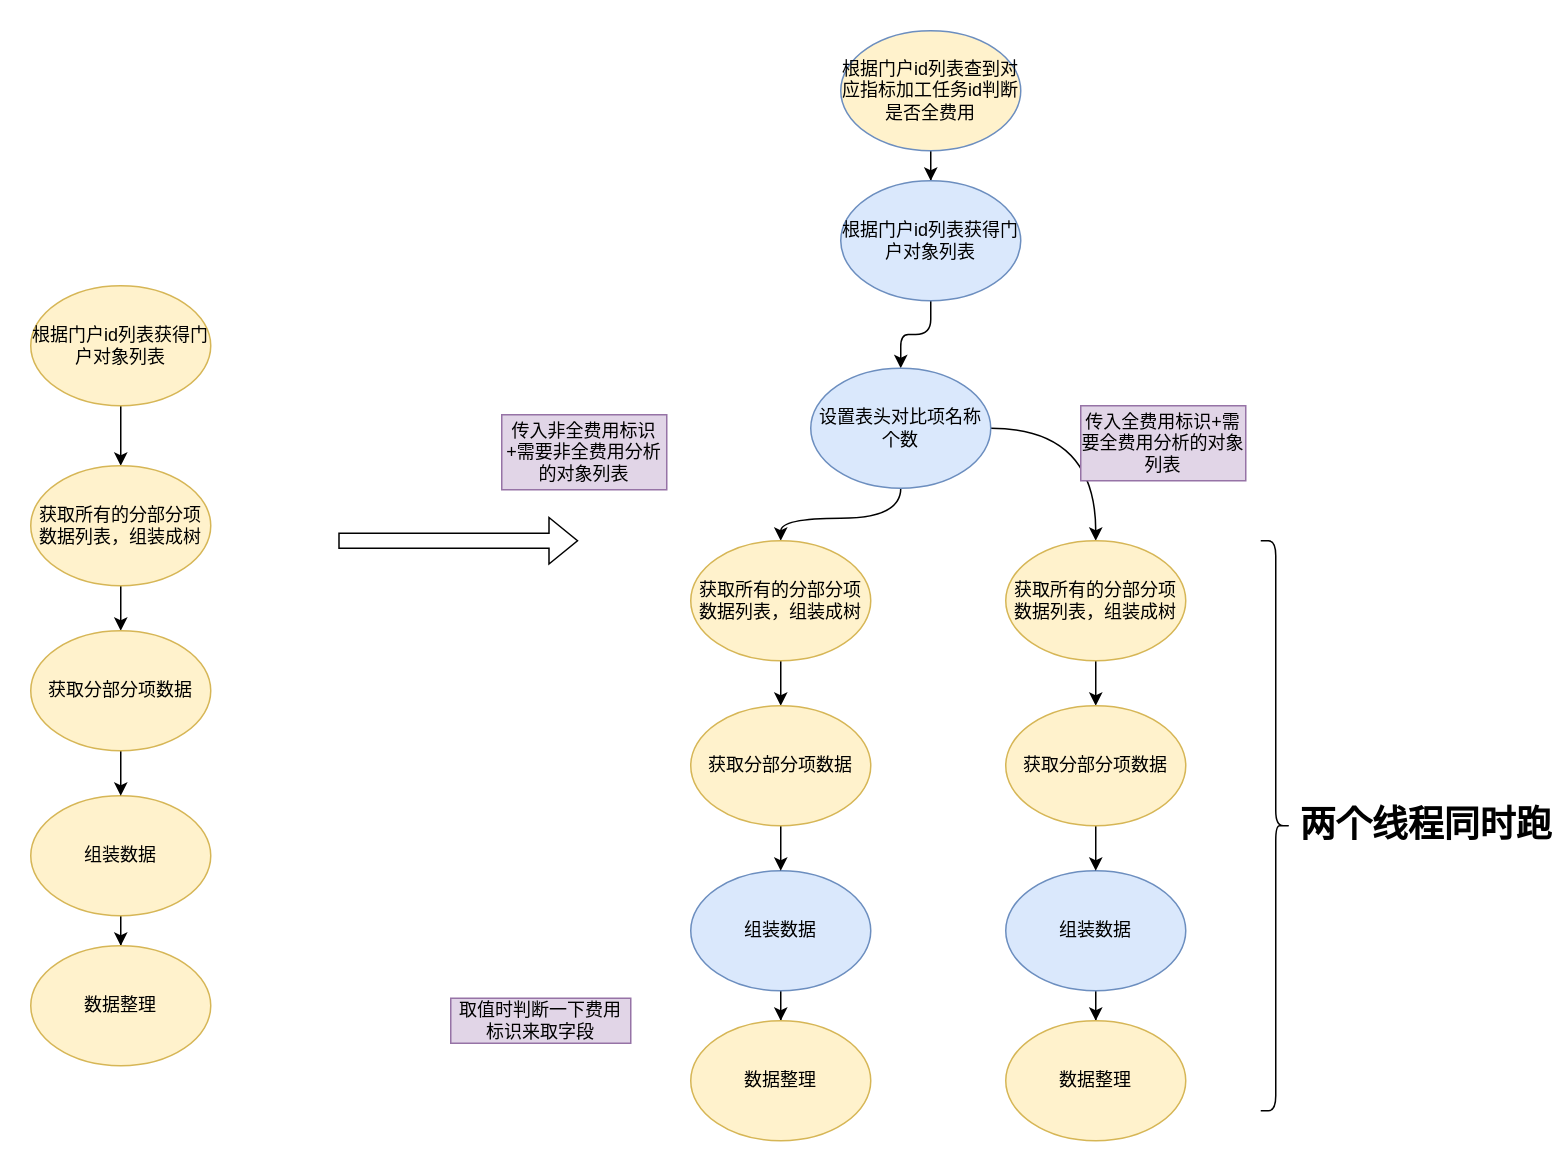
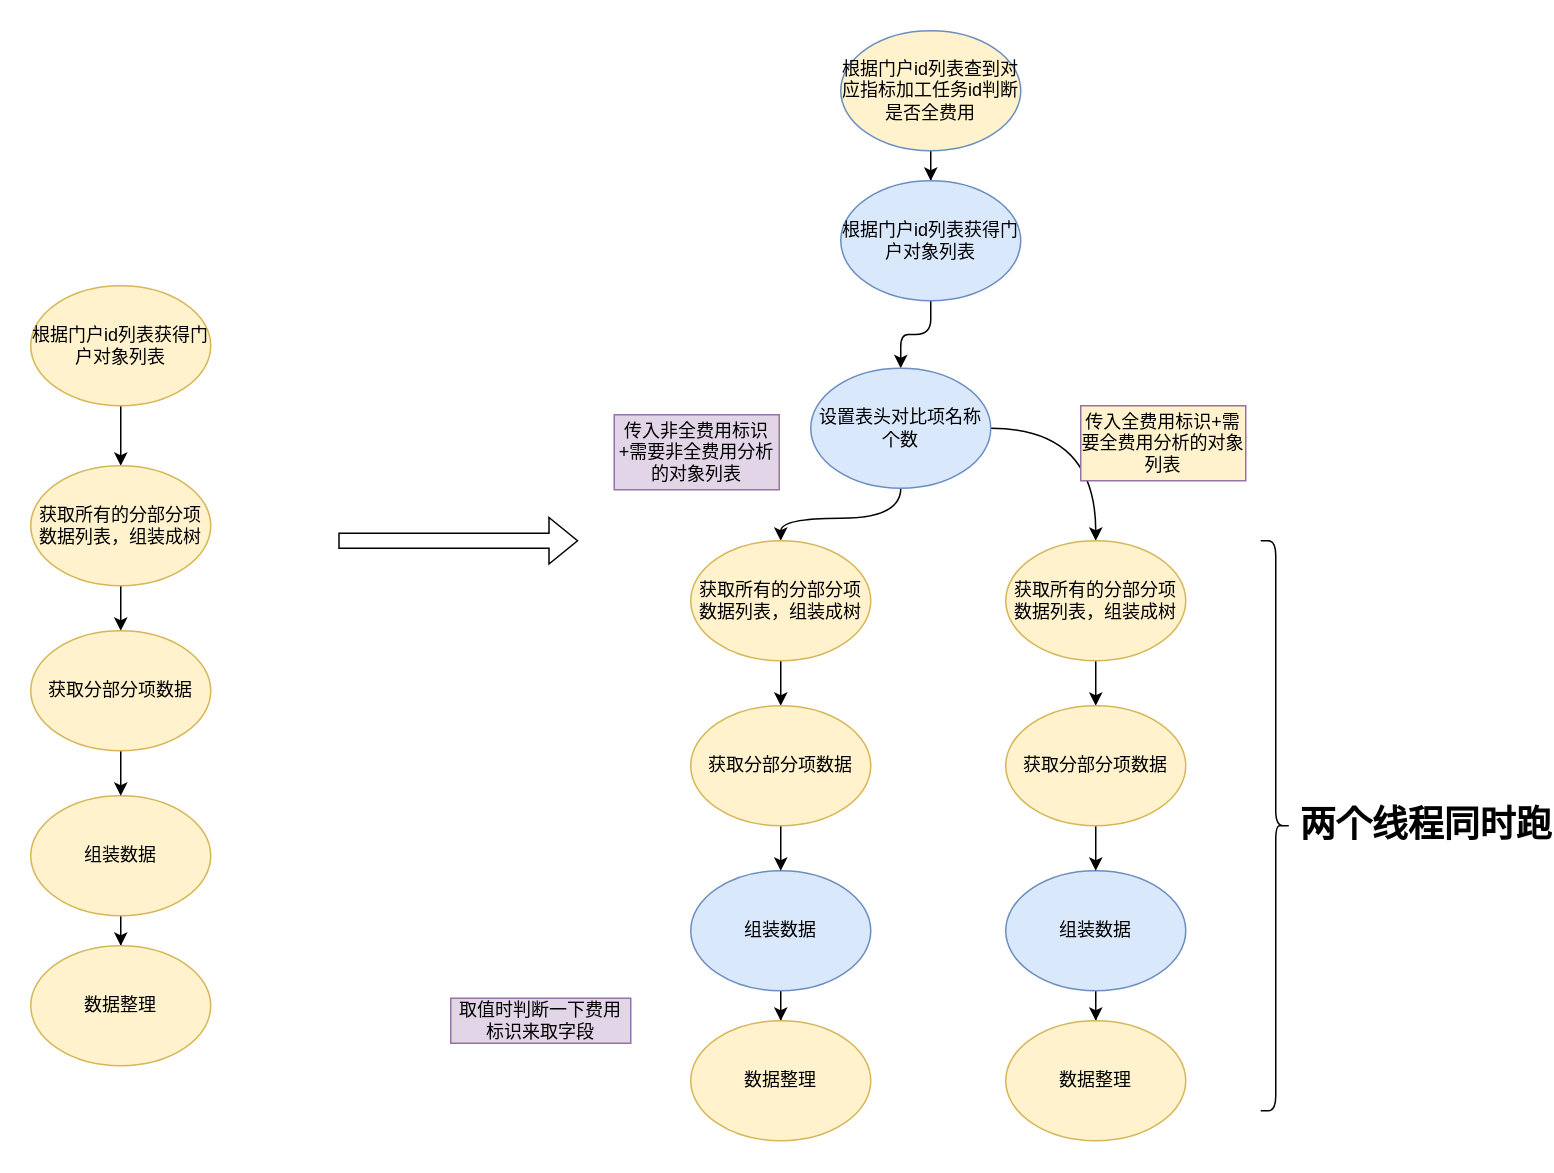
- <mxCell id="20" value="传入全费用标识+需要全费用分析的对象列表" style="rounded=0;whiteSpace=wrap;html=1;fillColor=#e1d5e7;strokeColor=#9673a6;" vertex="1" parent="1"><mxGeometry x="720" y="270" width="110" height="50" as="geometry" /></mxCell>
+ <mxCell id="20" value="传入全费用标识+需要全费用分析的对象列表" style="rounded=0;whiteSpace=wrap;html=1;fillColor=#fff2cc;strokeColor=#9673a6;" vertex="1" parent="1"><mxGeometry x="720" y="270" width="110" height="50" as="geometry" /></mxCell>
- <mxCell id="19" value="传入非全费用标识+需要非全费用分析的对象列表" style="rounded=0;whiteSpace=wrap;html=1;fillColor=#e1d5e7;strokeColor=#9673a6;" vertex="1" parent="1"><mxGeometry x="334" y="276" width="110" height="50" as="geometry" /></mxCell>
+ <mxCell id="19" value="传入非全费用标识+需要非全费用分析的对象列表" style="rounded=0;whiteSpace=wrap;html=1;fillColor=#e1d5e7;strokeColor=#9673a6;" vertex="1" parent="1"><mxGeometry x="409" y="276" width="110" height="50" as="geometry" /></mxCell>
